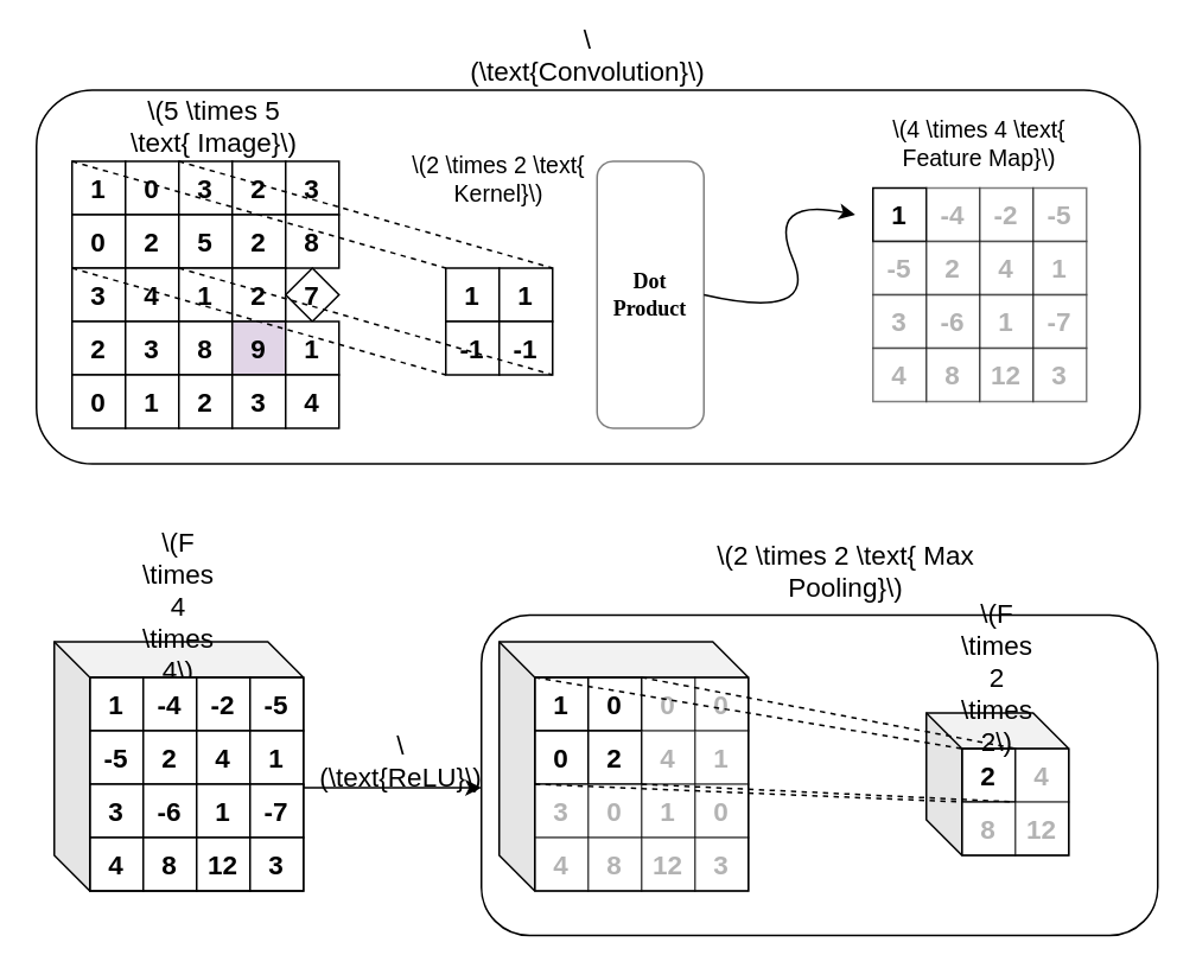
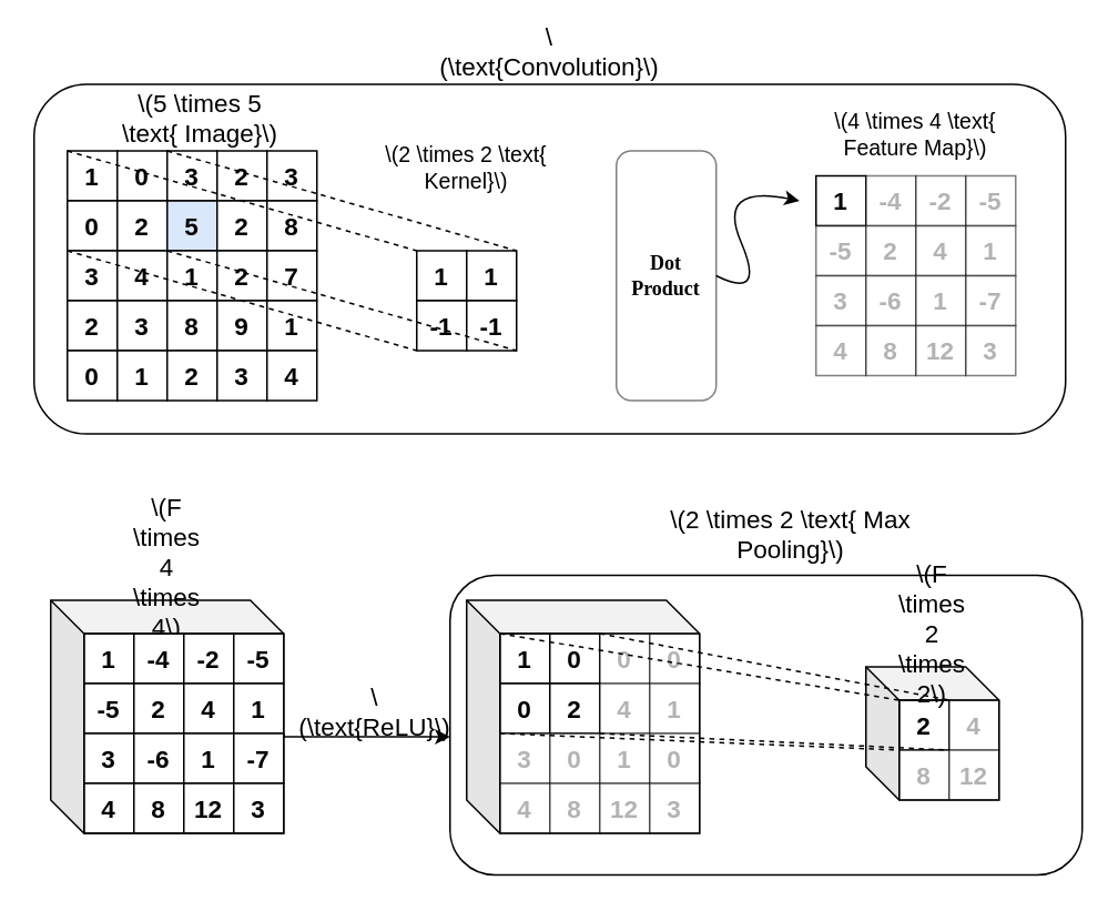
- <mxCell id="9" value="&lt;b&gt;&lt;font style=&quot;font-size: 15px&quot;&gt;5&lt;/font&gt;&lt;/b&gt;" style="whiteSpace=wrap;html=1;aspect=fixed;" parent="1" vertex="1"><mxGeometry x="100" y="120" width="30" height="30" as="geometry" /></mxCell>
+ <mxCell id="9" value="&lt;b&gt;&lt;font style=&quot;font-size: 15px&quot;&gt;5&lt;/font&gt;&lt;/b&gt;" style="whiteSpace=wrap;html=1;aspect=fixed;fillColor=#dae8fc;" parent="1" vertex="1"><mxGeometry x="100" y="120" width="30" height="30" as="geometry" /></mxCell>
- <mxCell id="16" value="&lt;font style=&quot;font-size: 15px&quot;&gt;&lt;b&gt;7&lt;/b&gt;&lt;/font&gt;" style="rhombus;whiteSpace=wrap;html=1;aspect=fixed;" parent="1" vertex="1"><mxGeometry x="160" y="150" width="30" height="30" as="geometry" /></mxCell>
+ <mxCell id="16" value="&lt;font style=&quot;font-size: 15px&quot;&gt;&lt;b&gt;7&lt;/b&gt;&lt;/font&gt;" style="whiteSpace=wrap;html=1;aspect=fixed;" parent="1" vertex="1"><mxGeometry x="160" y="150" width="30" height="30" as="geometry" /></mxCell>
- <mxCell id="51" value="&lt;b&gt;&lt;font face=&quot;Old Standard TT&quot;&gt;Dot Product&lt;/font&gt;&lt;/b&gt;" style="rounded=1;whiteSpace=wrap;html=1;strokeColor=#000000;opacity=50;" parent="1" vertex="1"><mxGeometry x="335" y="90" width="60" height="150" as="geometry" /></mxCell>
+ <mxCell id="51" value="&lt;b&gt;&lt;font face=&quot;Old Standard TT&quot;&gt;Dot Product&lt;/font&gt;&lt;/b&gt;" style="rounded=1;whiteSpace=wrap;html=1;strokeColor=#000000;opacity=50;" parent="1" vertex="1"><mxGeometry x="370" y="90" width="60" height="150" as="geometry" /></mxCell>
- <mxCell id="20" value="&lt;font style=&quot;font-size: 15px&quot;&gt;&lt;b&gt;9&lt;/b&gt;&lt;/font&gt;" style="whiteSpace=wrap;html=1;aspect=fixed;fillColor=#e1d5e7;" parent="1" vertex="1"><mxGeometry x="130" y="180" width="30" height="30" as="geometry" /></mxCell>
+ <mxCell id="20" value="&lt;font style=&quot;font-size: 15px&quot;&gt;&lt;b&gt;9&lt;/b&gt;&lt;/font&gt;" style="whiteSpace=wrap;html=1;aspect=fixed;" parent="1" vertex="1"><mxGeometry x="130" y="180" width="30" height="30" as="geometry" /></mxCell>
